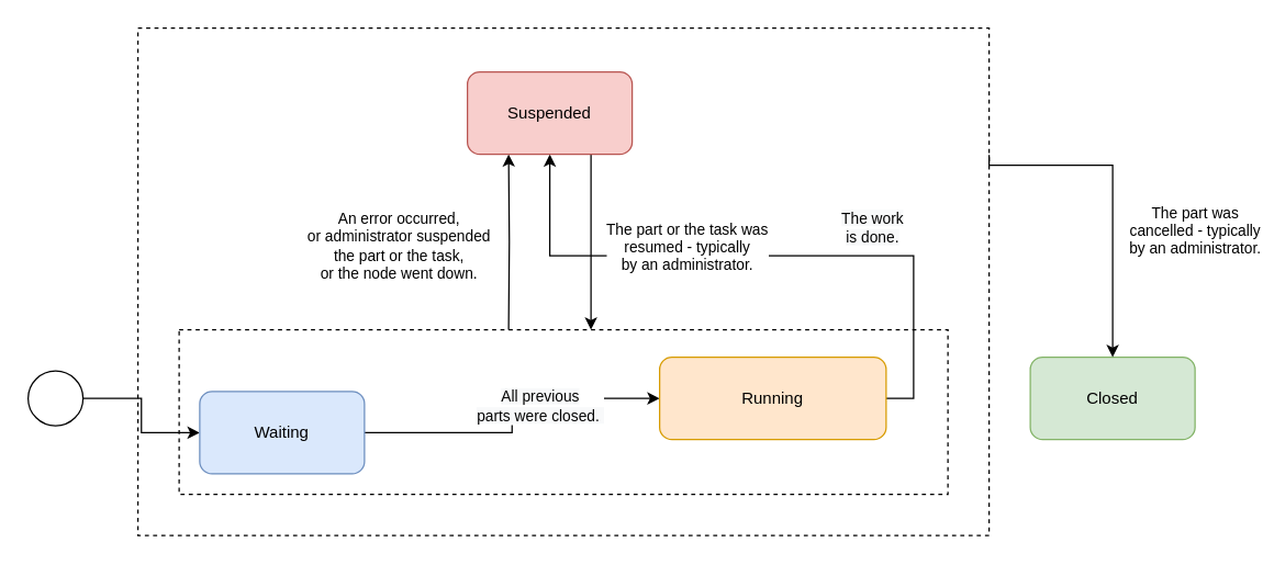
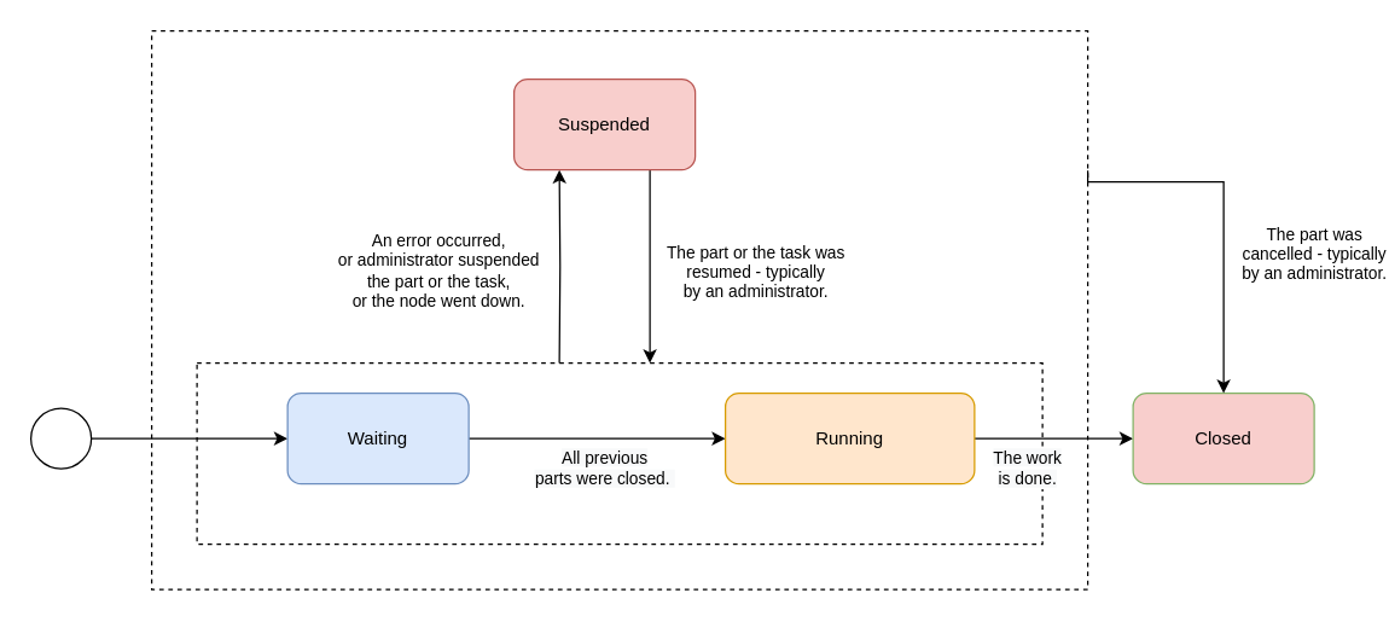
- <mxCell id="8" value="&lt;span style=&quot;background-color: rgb(248 , 249 , 250)&quot;&gt;The work&lt;br&gt;is done.&lt;/span&gt;" style="edgeStyle=orthogonalEdgeStyle;rounded=0;orthogonalLoop=1;jettySize=auto;html=1;exitX=1;exitY=0.5;exitDx=0;exitDy=0;" parent="1" source="10" target="13" edge="1"><mxGeometry x="-0.333" y="-20" relative="1" as="geometry"><mxPoint as="offset" /></mxGeometry></mxCell>
+ <mxCell id="8" value="&lt;span style=&quot;background-color: rgb(248 , 249 , 250)&quot;&gt;The work&lt;br&gt;is done.&lt;/span&gt;" style="edgeStyle=orthogonalEdgeStyle;rounded=0;orthogonalLoop=1;jettySize=auto;html=1;exitX=1;exitY=0.5;exitDx=0;exitDy=0;" parent="1" source="10" target="11" edge="1"><mxGeometry x="-0.333" y="-20" relative="1" as="geometry"><mxPoint as="offset" /></mxGeometry></mxCell>
- <mxCell id="11" value="Closed" style="rounded=1;whiteSpace=wrap;html=1;fillColor=#d5e8d4;strokeColor=#82b366;" parent="1" vertex="1"><mxGeometry x="750" y="260" width="120" height="60" as="geometry" /></mxCell>
+ <mxCell id="11" value="Closed" style="rounded=1;whiteSpace=wrap;html=1;fillColor=#f8cecc;strokeColor=#82b366;" parent="1" vertex="1"><mxGeometry x="750" y="260" width="120" height="60" as="geometry" /></mxCell>
- <mxCell id="7" value="Waiting" style="rounded=1;whiteSpace=wrap;html=1;fillColor=#dae8fc;strokeColor=#6c8ebf;" parent="1" vertex="1"><mxGeometry x="145" y="285" width="120" height="60" as="geometry" /></mxCell>
+ <mxCell id="7" value="Waiting" style="rounded=1;whiteSpace=wrap;html=1;fillColor=#dae8fc;strokeColor=#6c8ebf;" parent="1" vertex="1"><mxGeometry x="190" y="260" width="120" height="60" as="geometry" /></mxCell>
